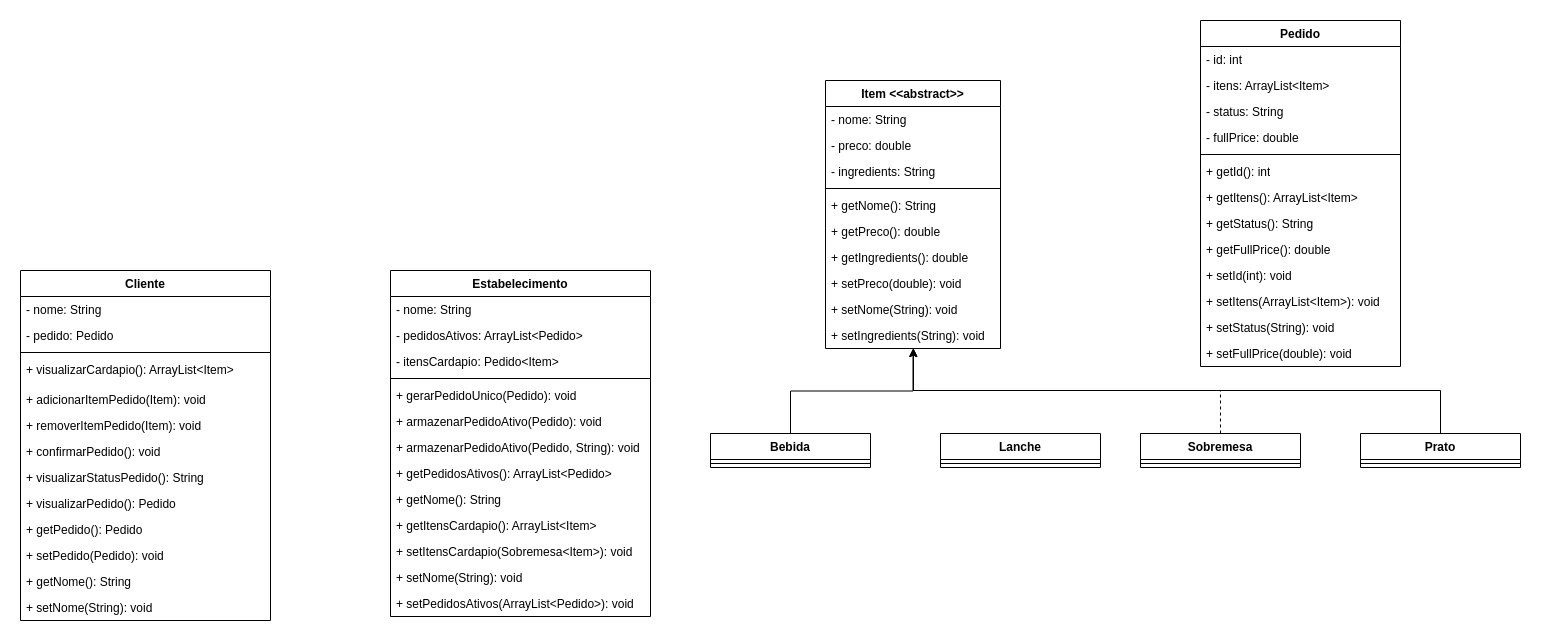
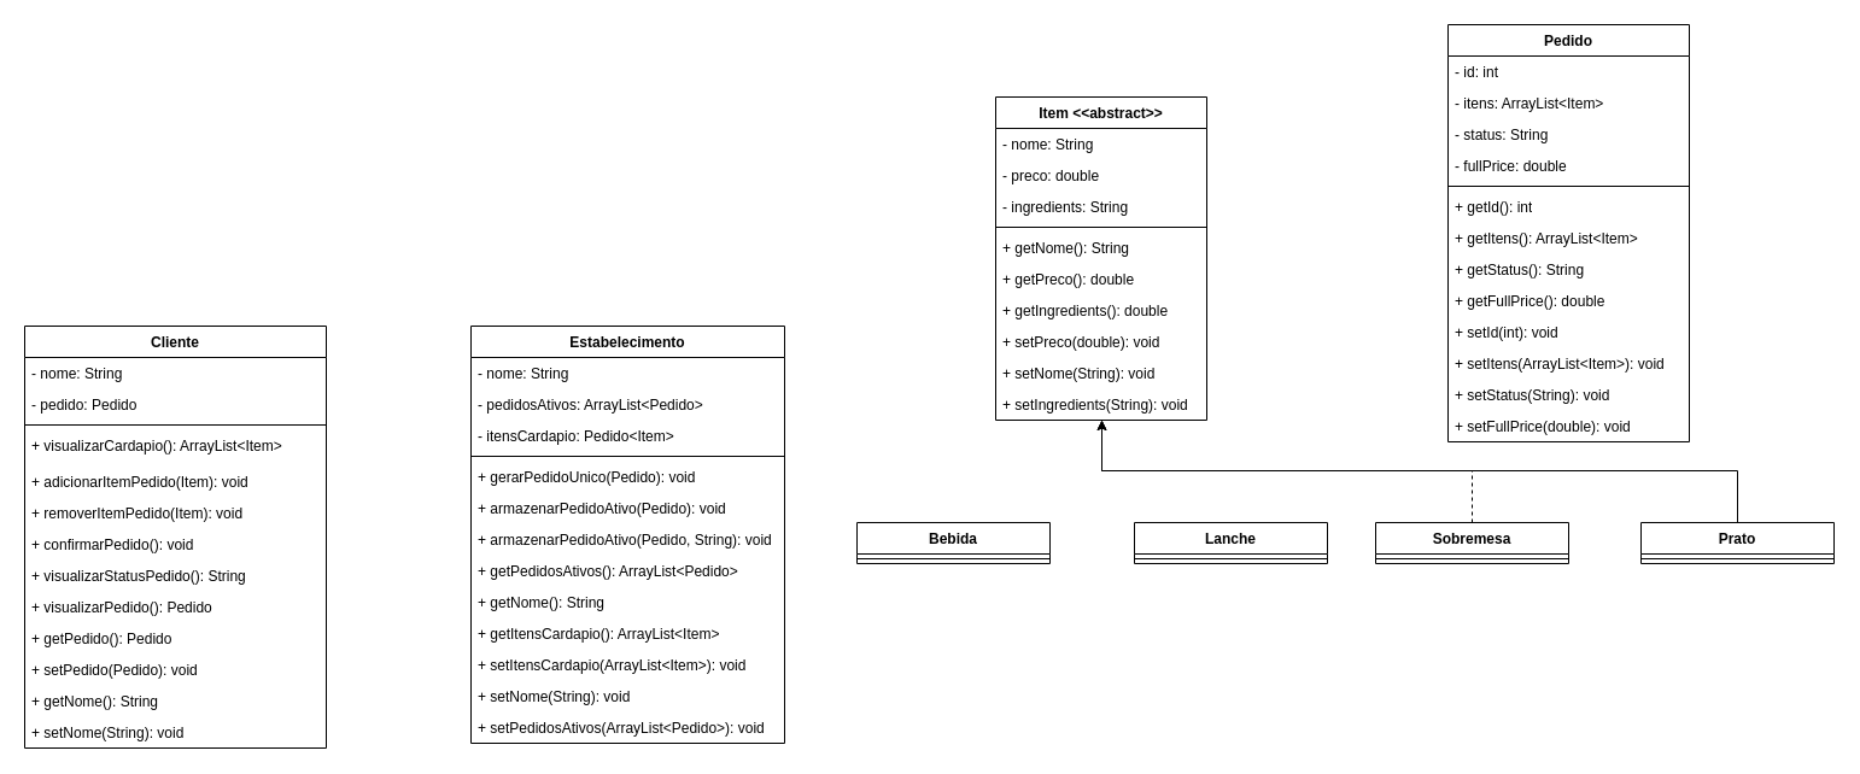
- <mxCell id="55" style="edgeStyle=orthogonalEdgeStyle;rounded=0;orthogonalLoop=1;jettySize=auto;html=1;" parent="1" source="56" target="30" edge="1"><mxGeometry relative="1" as="geometry" /></mxCell>
- <mxCell id="27" value="+ setItensCardapio(Sobremesa&amp;lt;Item&amp;gt;): void" style="text;strokeColor=none;fillColor=none;align=left;verticalAlign=top;spacingLeft=4;spacingRight=4;overflow=hidden;rotatable=0;points=[[0,0.5],[1,0.5]];portConstraint=eastwest;whiteSpace=wrap;html=1;" parent="16" vertex="1"><mxGeometry y="268" width="260" height="26" as="geometry" /></mxCell>
+ <mxCell id="27" value="+ setItensCardapio(ArrayList&amp;lt;Item&amp;gt;): void" style="text;strokeColor=none;fillColor=none;align=left;verticalAlign=top;spacingLeft=4;spacingRight=4;overflow=hidden;rotatable=0;points=[[0,0.5],[1,0.5]];portConstraint=eastwest;whiteSpace=wrap;html=1;" parent="16" vertex="1"><mxGeometry y="268" width="260" height="26" as="geometry" /></mxCell>
